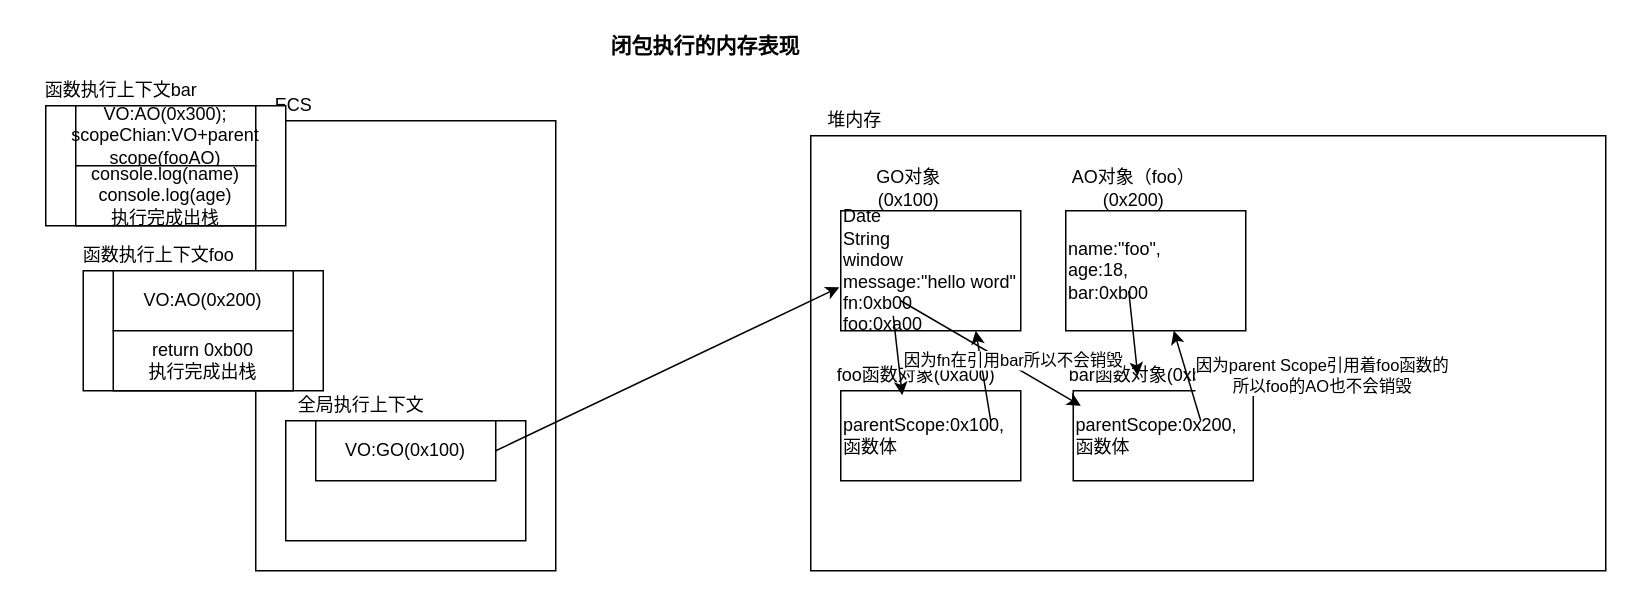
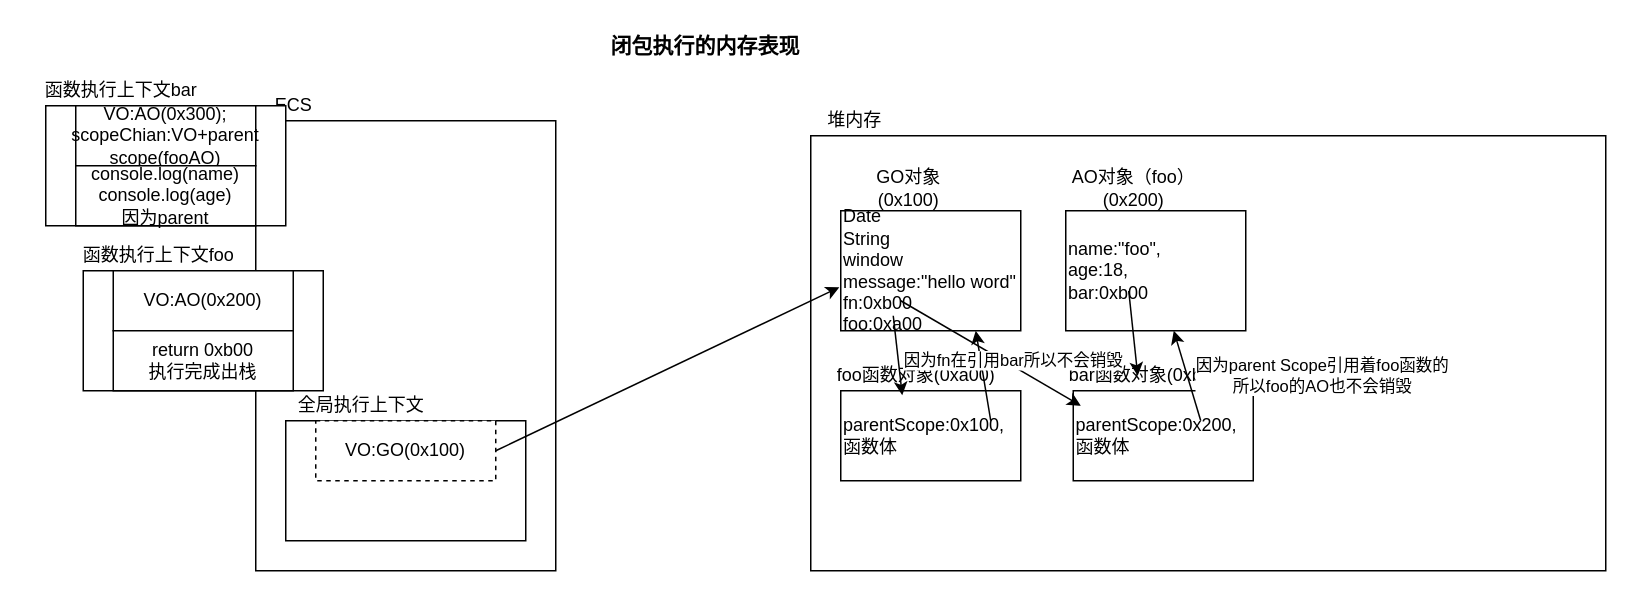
- <mxCell id="33" value="console.log(name)&lt;br&gt;console.log(age)&lt;br&gt;执行完成出栈" style="rounded=0;whiteSpace=wrap;html=1;" vertex="1" parent="1"><mxGeometry x="50" y="110" width="120" height="40" as="geometry" /></mxCell>
+ <mxCell id="33" value="console.log(name)&lt;br&gt;console.log(age)&lt;br&gt;因为parent" style="rounded=0;whiteSpace=wrap;html=1;" vertex="1" parent="1"><mxGeometry x="50" y="110" width="120" height="40" as="geometry" /></mxCell>
- <mxCell id="10" value="VO:GO(0x100)" style="rounded=0;whiteSpace=wrap;html=1;" parent="1" vertex="1"><mxGeometry x="210" y="280" width="120" height="40" as="geometry" /></mxCell>
+ <mxCell id="10" value="VO:GO(0x100)" style="rounded=0;whiteSpace=wrap;html=1;dashed=1;" parent="1" vertex="1"><mxGeometry x="210" y="280" width="120" height="40" as="geometry" /></mxCell>
